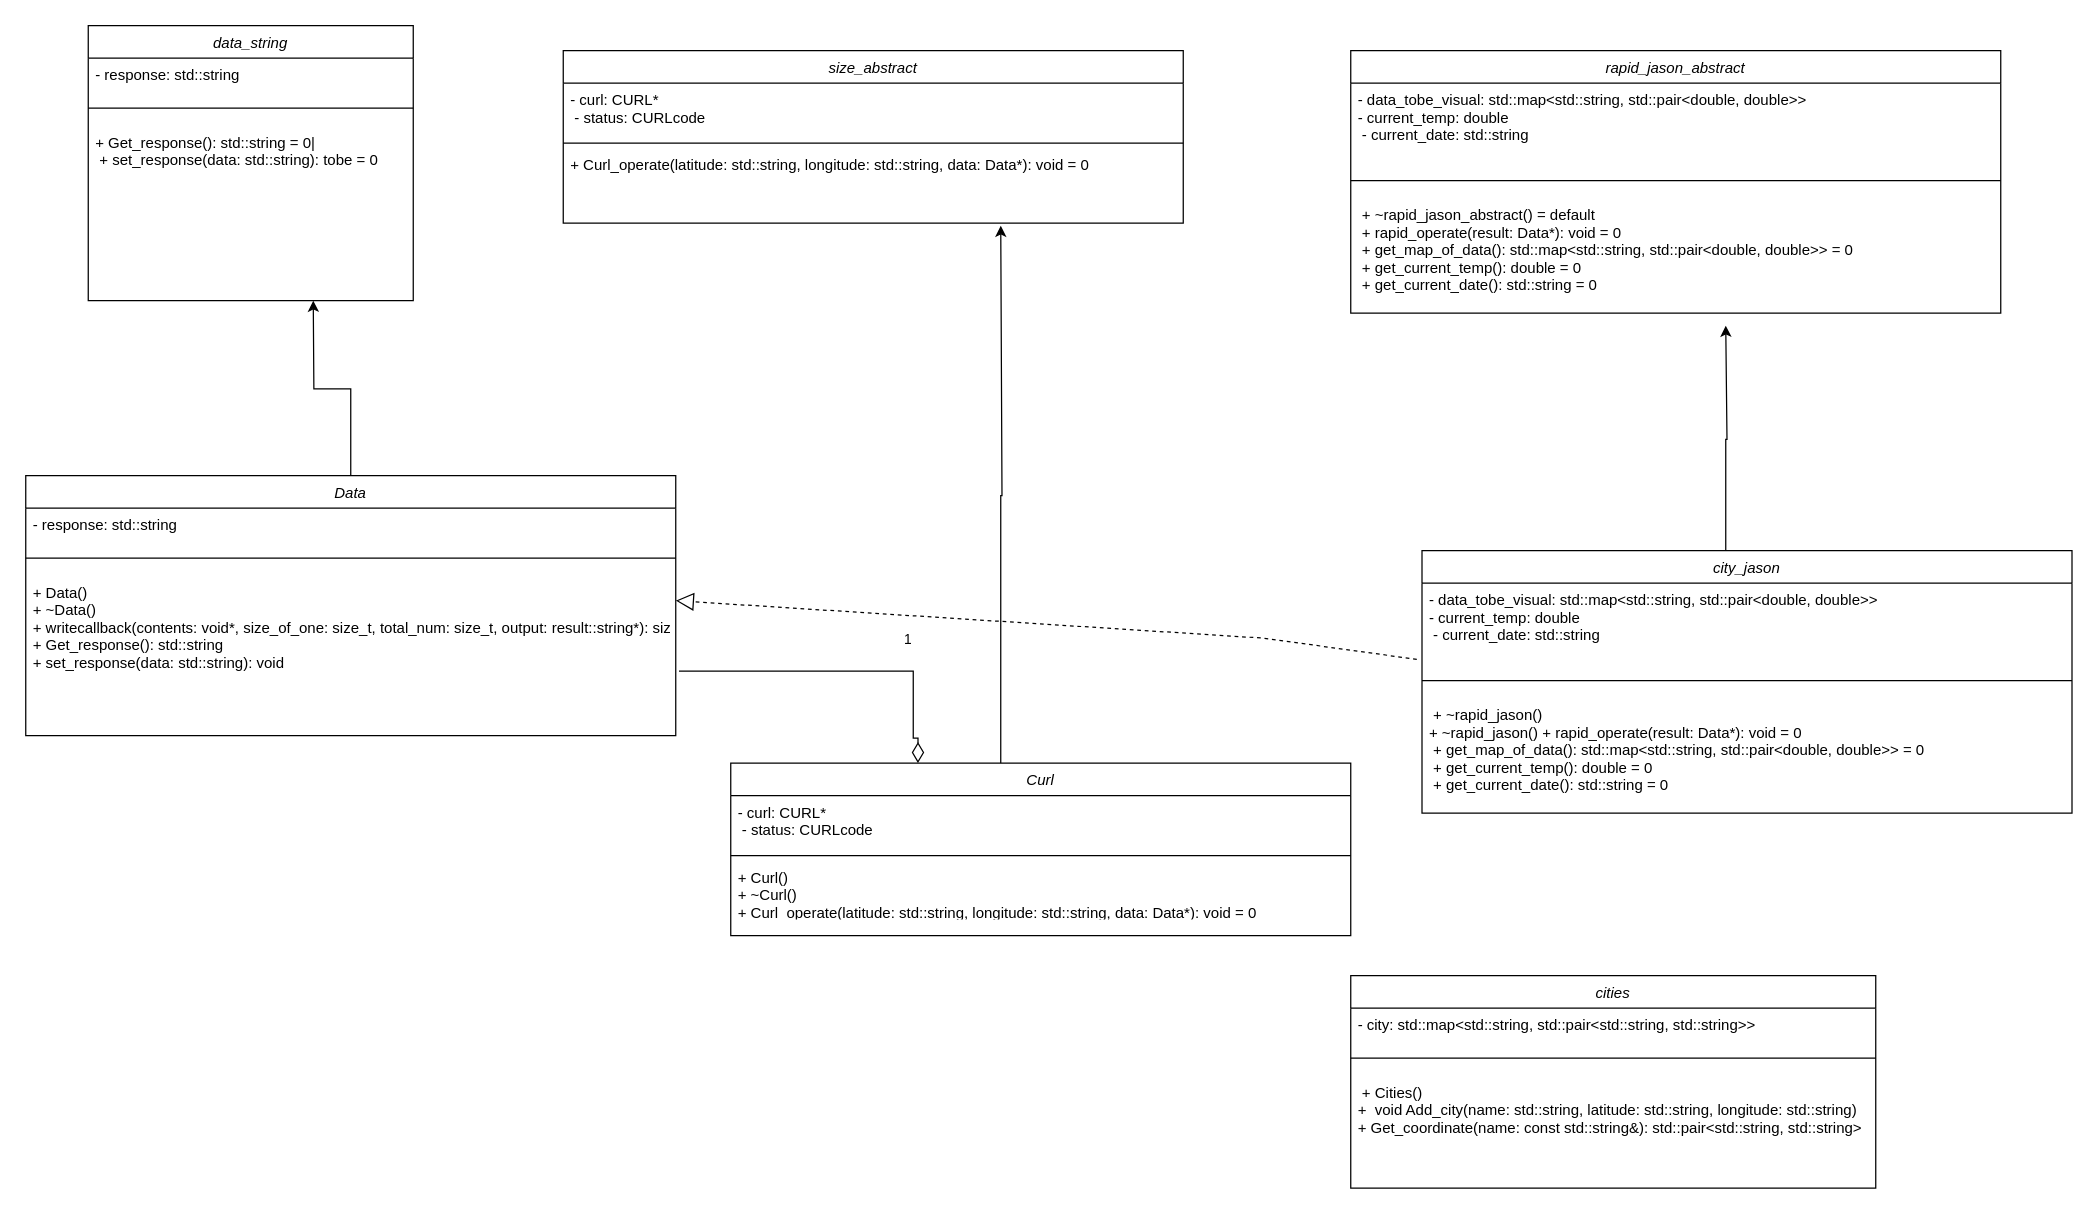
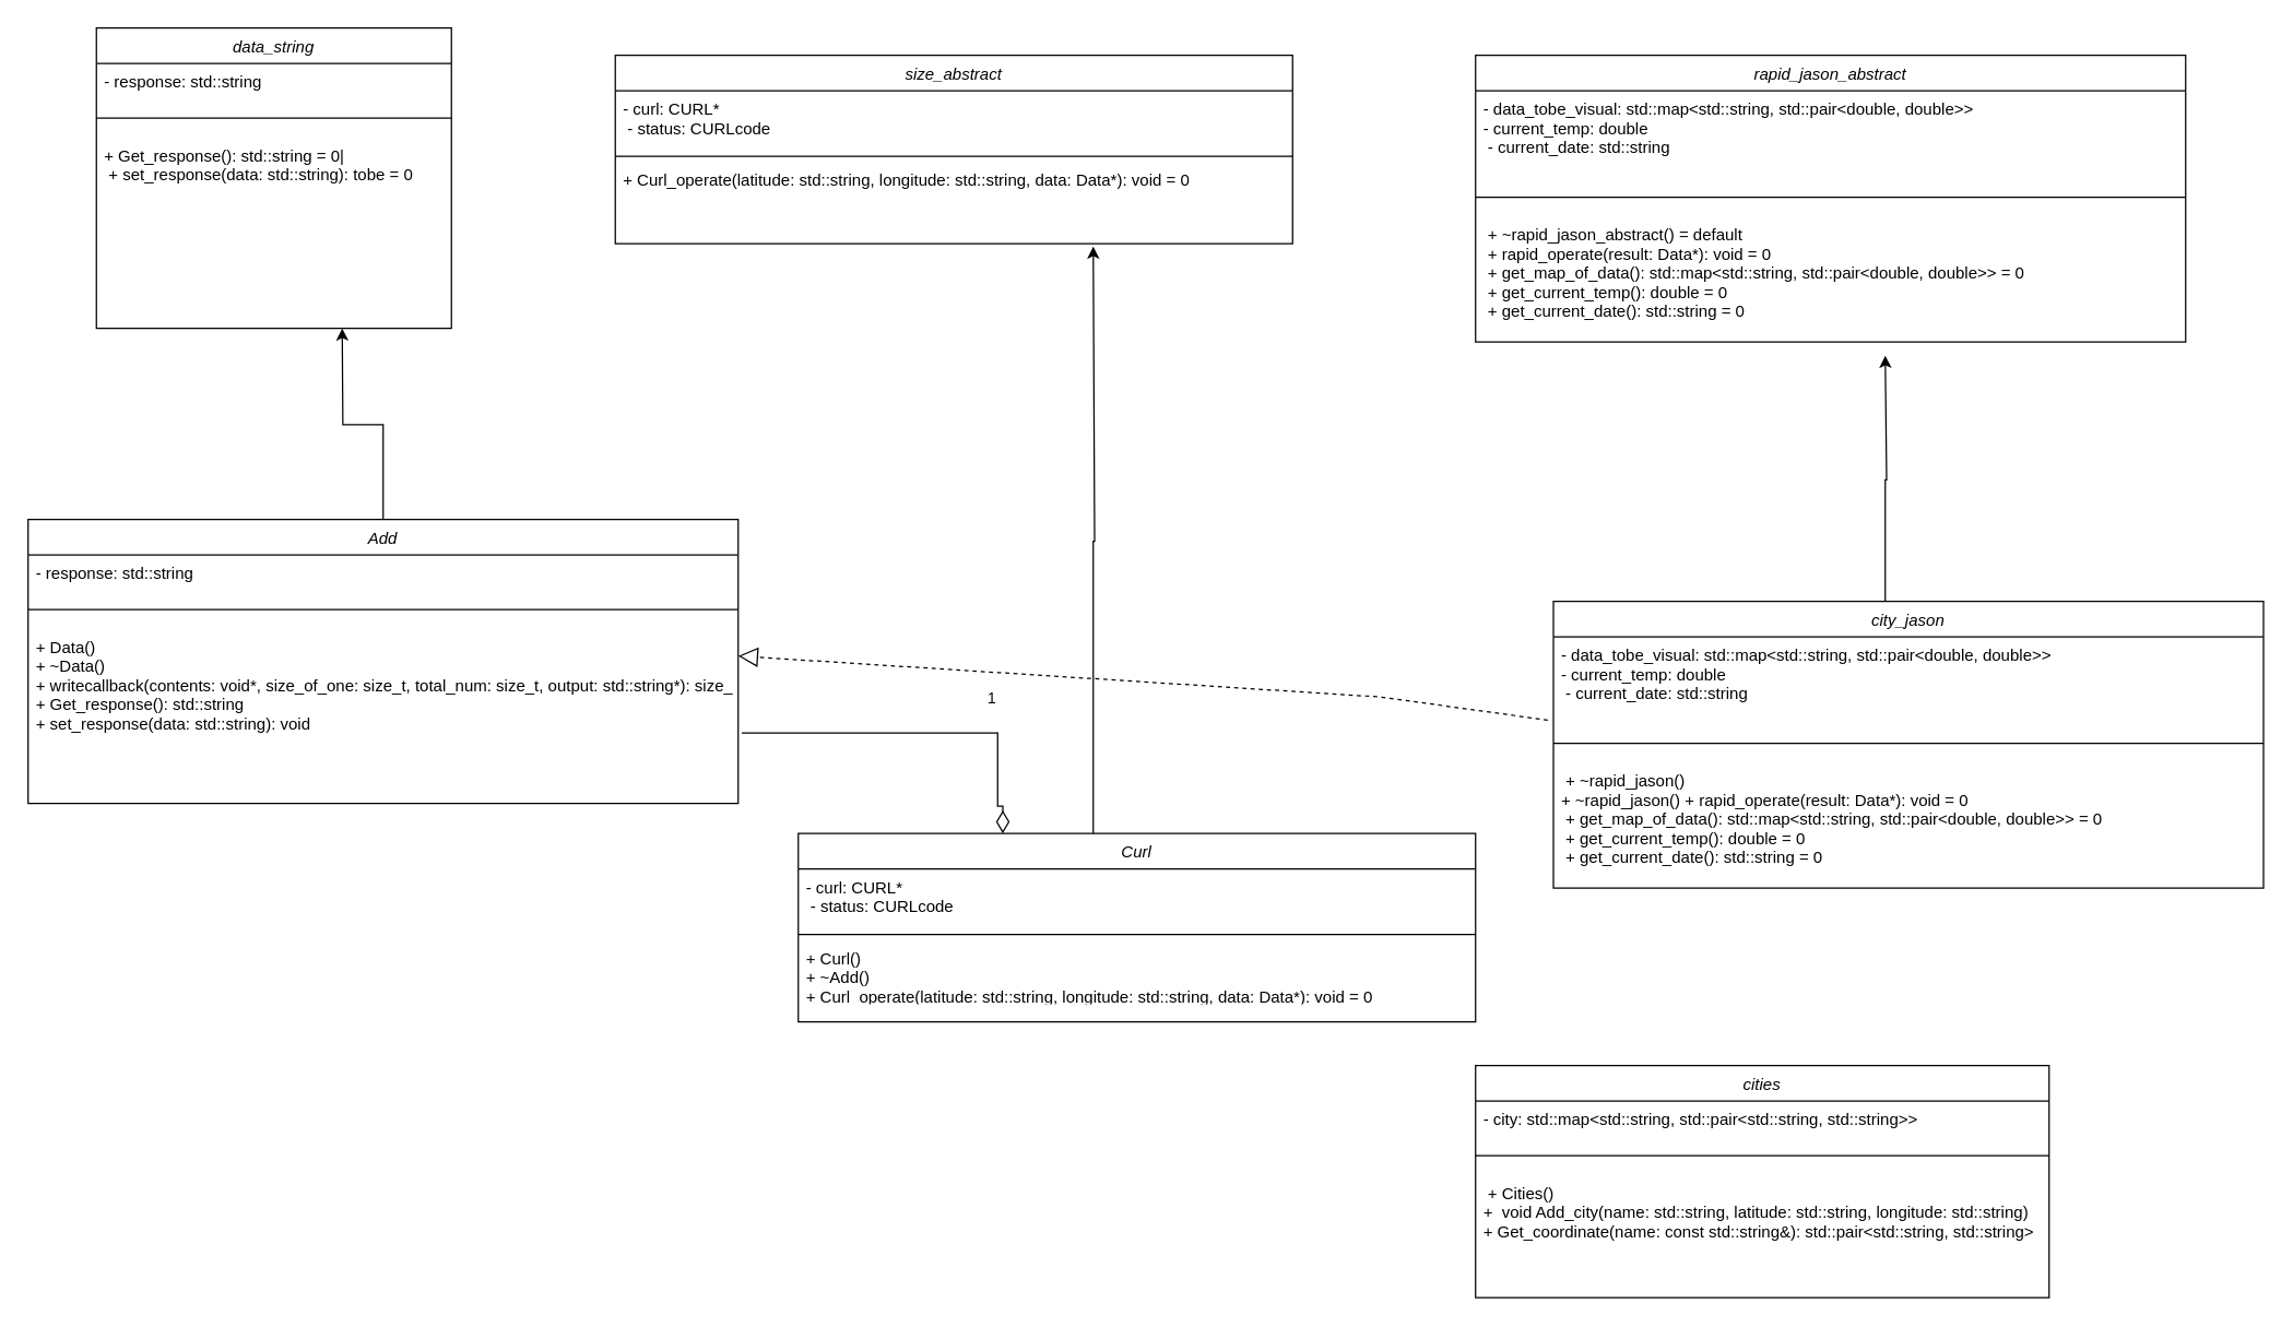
- <mxCell id="20" value="Data" style="swimlane;fontStyle=2;align=center;verticalAlign=top;childLayout=stackLayout;horizontal=1;startSize=26;horizontalStack=0;resizeParent=1;resizeLast=0;collapsible=1;marginBottom=0;rounded=0;shadow=0;strokeWidth=1;" vertex="1" parent="1"><mxGeometry x="20" y="380" width="520" height="208" as="geometry"><mxRectangle x="10" y="180" width="160" height="26" as="alternateBounds" /></mxGeometry></mxCell>
+ <mxCell id="20" value="Add" style="swimlane;fontStyle=2;align=center;verticalAlign=top;childLayout=stackLayout;horizontal=1;startSize=26;horizontalStack=0;resizeParent=1;resizeLast=0;collapsible=1;marginBottom=0;rounded=0;shadow=0;strokeWidth=1;" vertex="1" parent="1"><mxGeometry x="20" y="380" width="520" height="208" as="geometry"><mxRectangle x="10" y="180" width="160" height="26" as="alternateBounds" /></mxGeometry></mxCell>
- <mxCell id="23" value="+ Data() &#10;+ ~Data() &#10;+ writecallback(contents: void*, size_of_one: size_t, total_num: size_t, output: result::string*): size_t &#10;+ Get_response(): std::string &#10;+ set_response(data: std::string): void" style="text;align=left;verticalAlign=top;spacingLeft=4;spacingRight=4;overflow=hidden;rotatable=0;points=[[0,0.5],[1,0.5]];portConstraint=eastwest;" vertex="1" parent="20"><mxGeometry y="80" width="520" height="120" as="geometry" /></mxCell>
+ <mxCell id="23" value="+ Data() &#10;+ ~Data() &#10;+ writecallback(contents: void*, size_of_one: size_t, total_num: size_t, output: std::string*): size_t &#10;+ Get_response(): std::string &#10;+ set_response(data: std::string): void" style="text;align=left;verticalAlign=top;spacingLeft=4;spacingRight=4;overflow=hidden;rotatable=0;points=[[0,0.5],[1,0.5]];portConstraint=eastwest;" vertex="1" parent="20"><mxGeometry y="80" width="520" height="120" as="geometry" /></mxCell>
- <mxCell id="14" value="+ Curl() &#10;+ ~Curl() &#10;+ Curl_operate(latitude: std::string, longitude: std::string, data: Data*): void = 0" style="text;align=left;verticalAlign=top;spacingLeft=4;spacingRight=4;overflow=hidden;rotatable=0;points=[[0,0.5],[1,0.5]];portConstraint=eastwest;" vertex="1" parent="11"><mxGeometry y="78" width="496" height="42" as="geometry" /></mxCell>
+ <mxCell id="14" value="+ Curl() &#10;+ ~Add() &#10;+ Curl_operate(latitude: std::string, longitude: std::string, data: Data*): void = 0" style="text;align=left;verticalAlign=top;spacingLeft=4;spacingRight=4;overflow=hidden;rotatable=0;points=[[0,0.5],[1,0.5]];portConstraint=eastwest;" vertex="1" parent="11"><mxGeometry y="78" width="496" height="42" as="geometry" /></mxCell>
